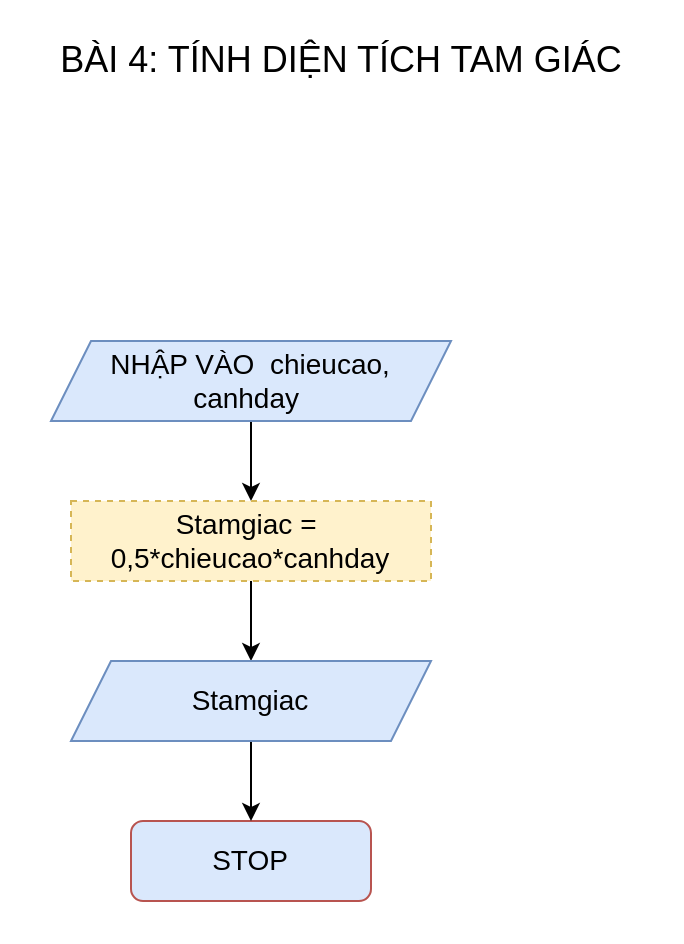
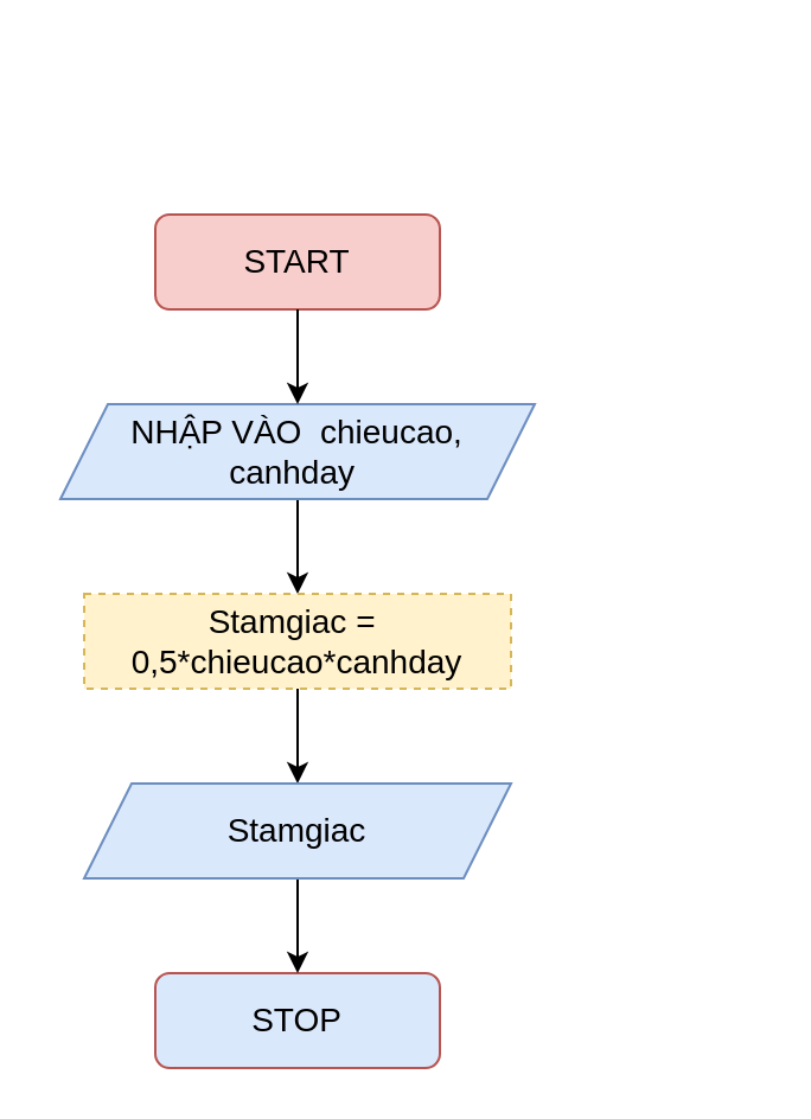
- <mxCell id="4" value="&lt;font style=&quot;font-size: 18px;&quot;&gt;BÀI 4: TÍNH DIỆN TÍCH TAM GIÁC&lt;/font&gt;" style="text;html=1;align=center;verticalAlign=middle;resizable=0;points=[];autosize=1;strokeColor=none;fillColor=none;" parent="1" vertex="1"><mxGeometry x="20" y="20" width="300" height="20" as="geometry" /></mxCell>
+ <mxCell id="2" value="&lt;font style=&quot;font-size: 14px;&quot;&gt;START&lt;/font&gt;" style="rounded=1;whiteSpace=wrap;html=1;fontSize=12;glass=0;strokeWidth=1;shadow=0;fillColor=#f8cecc;strokeColor=#b85450;" parent="1" vertex="1"><mxGeometry x="65" y="90" width="120" height="40" as="geometry" /></mxCell>
+ <mxCell id="9" value="" style="endArrow=classic;html=1;rounded=0;fontSize=14;exitX=0.5;exitY=1;exitDx=0;exitDy=0;" parent="1" source="2" target="6" edge="1"><mxGeometry width="50" height="50" relative="1" as="geometry"><mxPoint x="125" y="300" as="sourcePoint" /><mxPoint x="175" y="250" as="targetPoint" /><Array as="points"><mxPoint x="125" y="170" /></Array></mxGeometry></mxCell>
